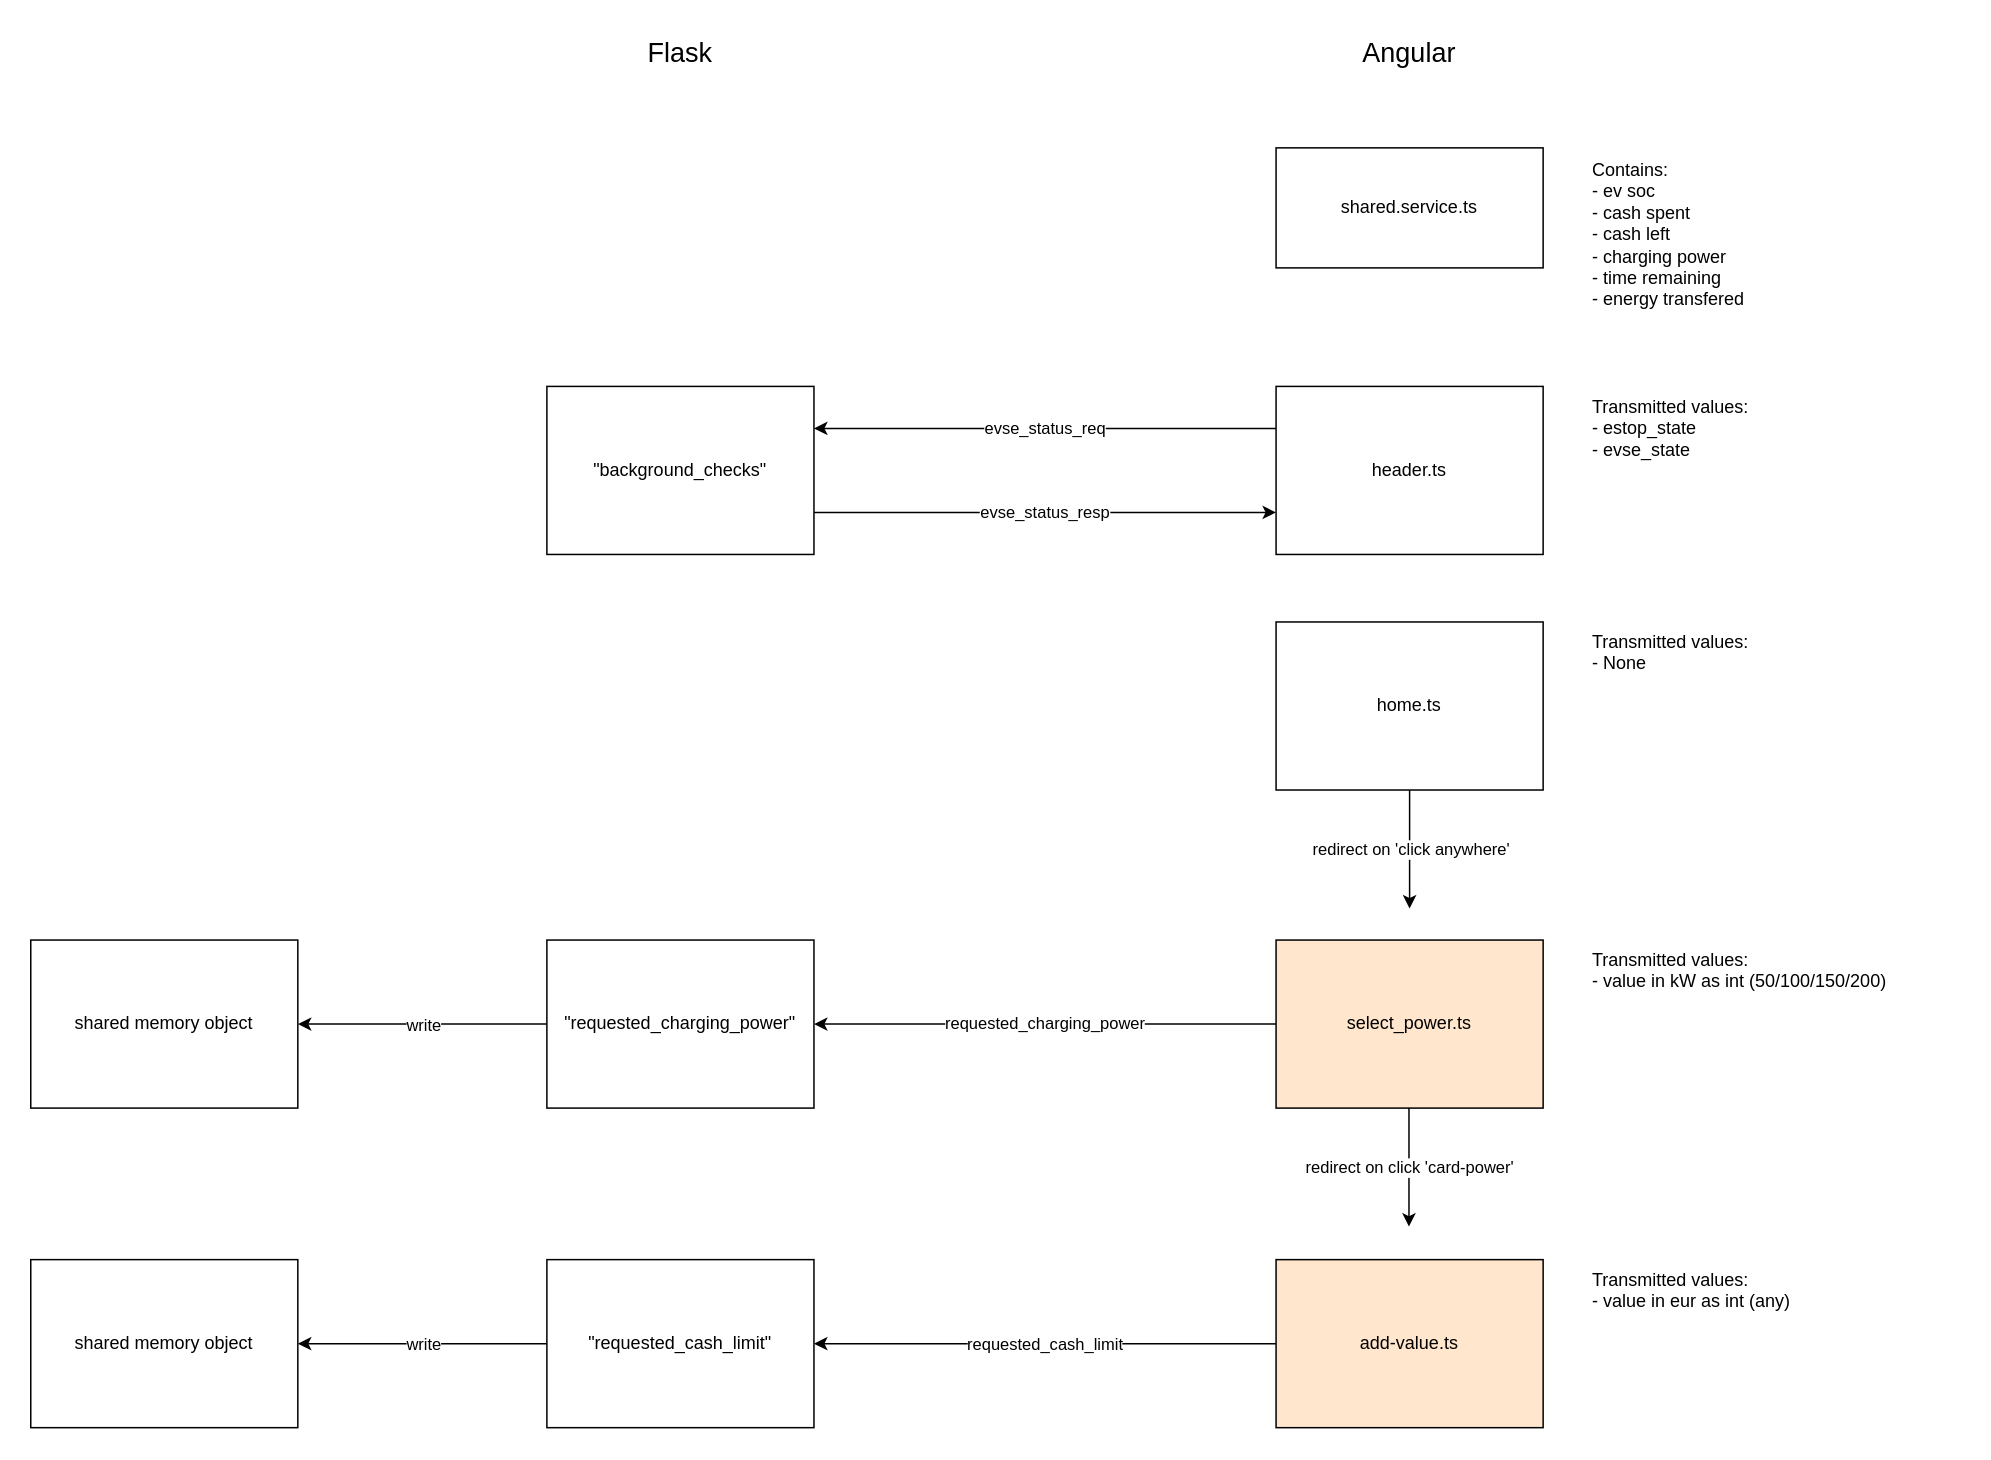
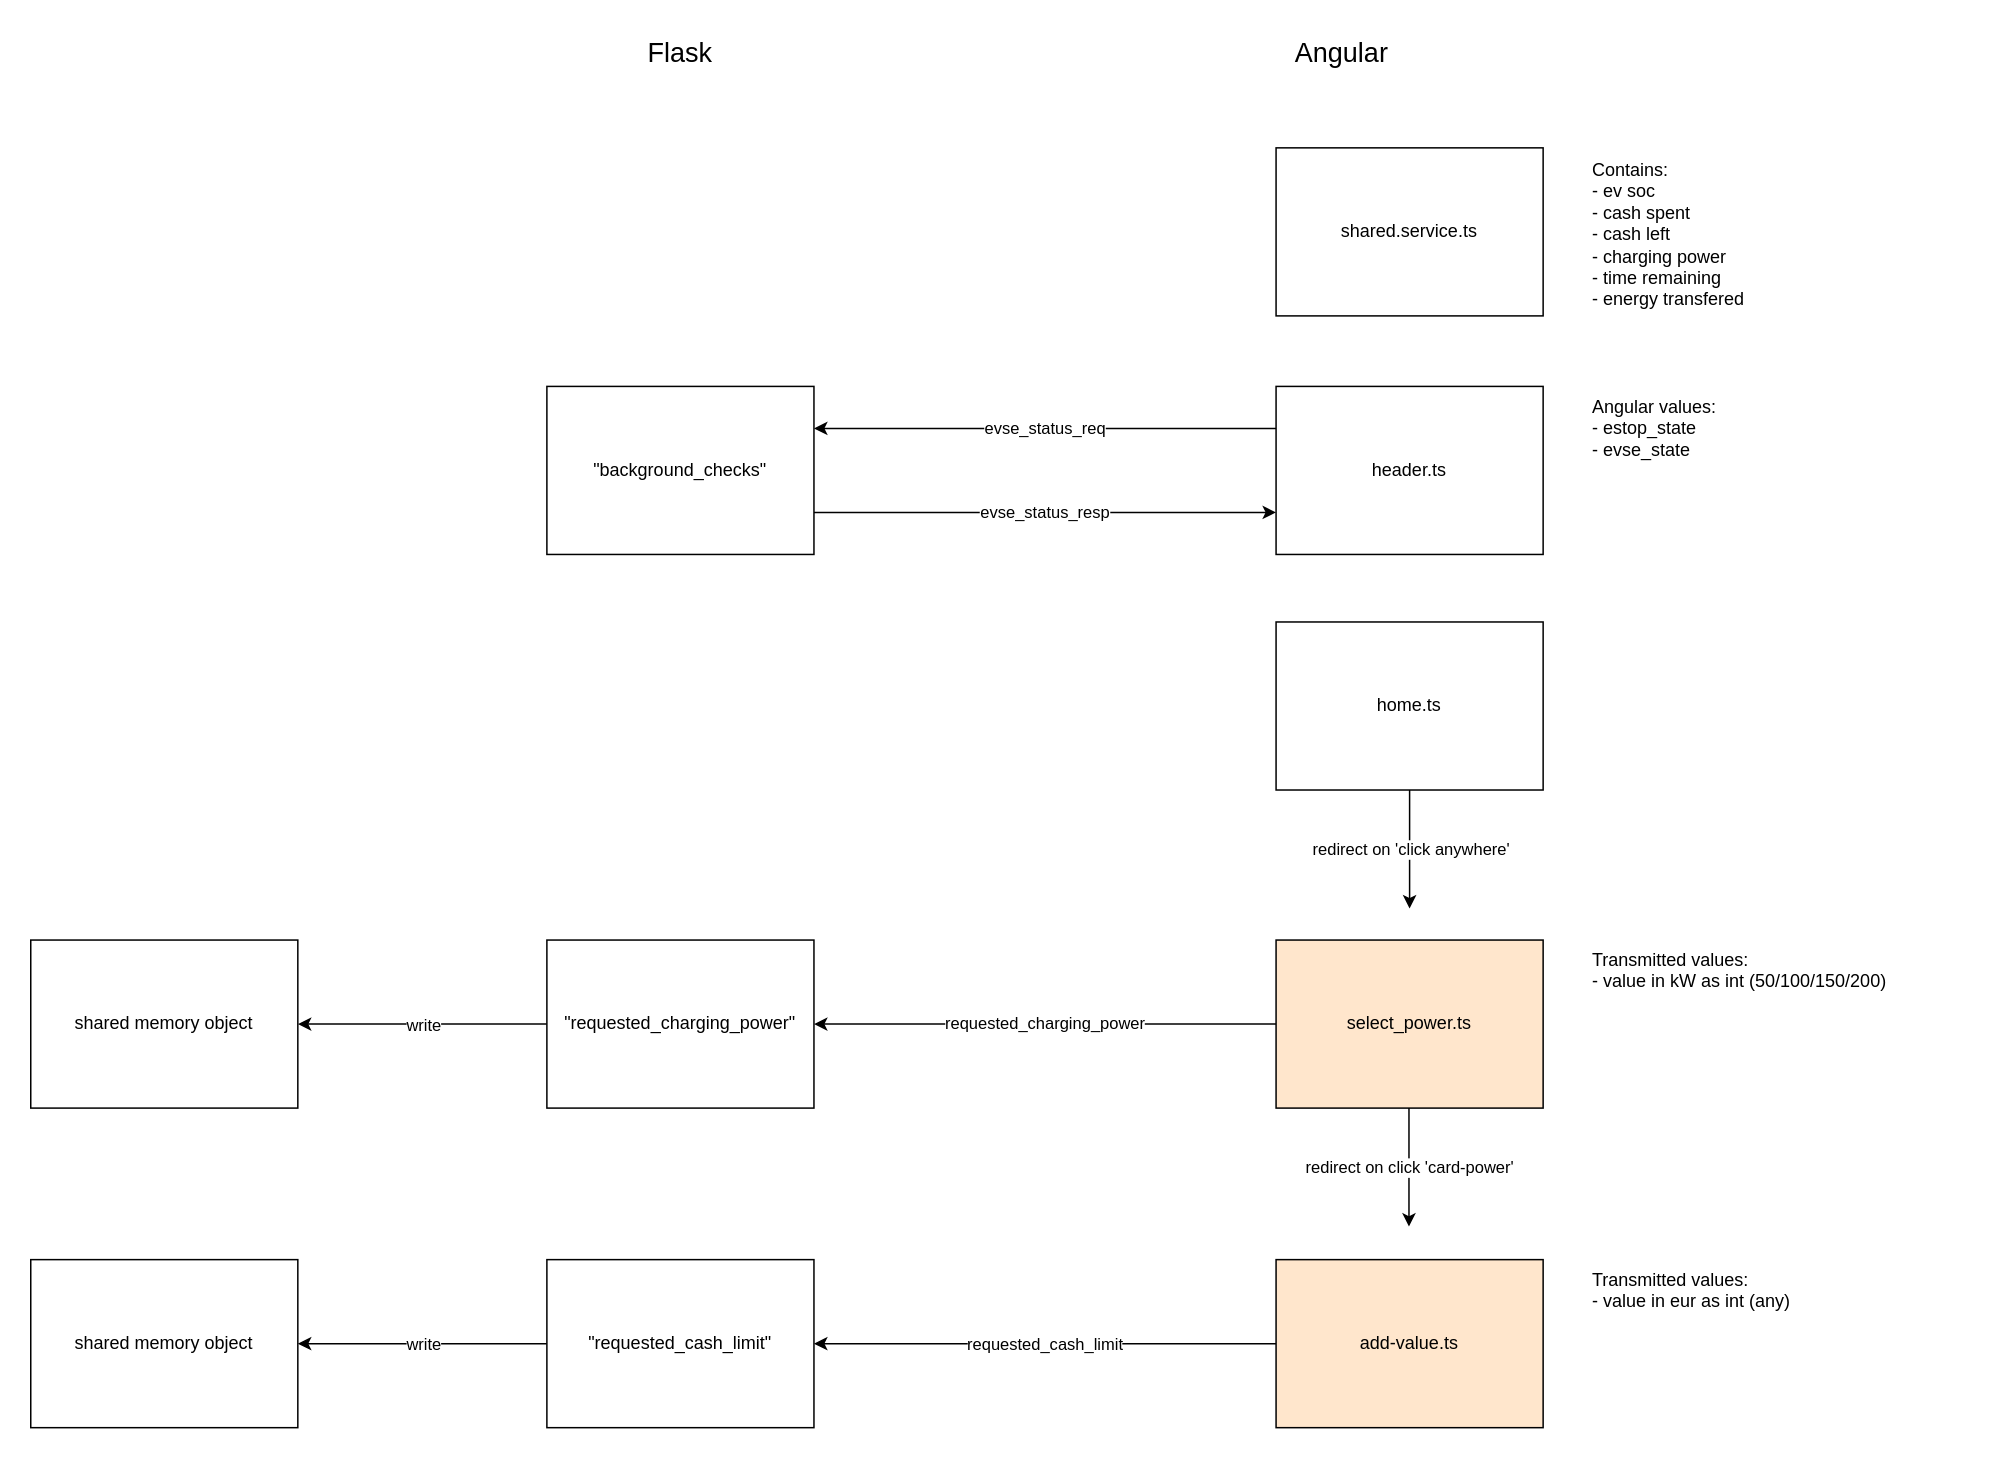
- <mxCell id="7" value="Angular" style="text;html=1;strokeColor=none;fillColor=none;align=center;verticalAlign=middle;whiteSpace=wrap;rounded=0;fontSize=18;" vertex="1" parent="1"><mxGeometry x="909" y="20" width="60" height="30" as="geometry" /></mxCell>
+ <mxCell id="7" value="Angular" style="text;html=1;strokeColor=none;fillColor=none;align=center;verticalAlign=middle;whiteSpace=wrap;rounded=0;fontSize=18;" vertex="1" parent="1"><mxGeometry x="864" y="20" width="60" height="30" as="geometry" /></mxCell>
- <mxCell id="28" value="shared.service.ts" style="rounded=0;whiteSpace=wrap;html=1;" vertex="1" parent="1"><mxGeometry x="850" y="98" width="178" height="80" as="geometry" /></mxCell>
+ <mxCell id="28" value="shared.service.ts" style="rounded=0;whiteSpace=wrap;html=1;" vertex="1" parent="1"><mxGeometry x="850" y="98" width="178" height="112" as="geometry" /></mxCell>
- <mxCell id="8" value="Transmitted values:&lt;br&gt;- estop_state&lt;br&gt;- evse_state" style="text;html=1;strokeColor=none;fillColor=none;align=left;verticalAlign=top;whiteSpace=wrap;rounded=0;" vertex="1" parent="1"><mxGeometry x="1059" y="257" width="246" height="111" as="geometry" /></mxCell>
+ <mxCell id="8" value="Angular values:&lt;br&gt;- estop_state&lt;br&gt;- evse_state" style="text;html=1;strokeColor=none;fillColor=none;align=left;verticalAlign=top;whiteSpace=wrap;rounded=0;" vertex="1" parent="1"><mxGeometry x="1059" y="257" width="246" height="111" as="geometry" /></mxCell>
- <mxCell id="18" value="Transmitted values:&lt;br&gt;- None" style="text;html=1;strokeColor=none;fillColor=none;align=left;verticalAlign=top;whiteSpace=wrap;rounded=0;" vertex="1" parent="1"><mxGeometry x="1059" y="414" width="246" height="111" as="geometry" /></mxCell>
